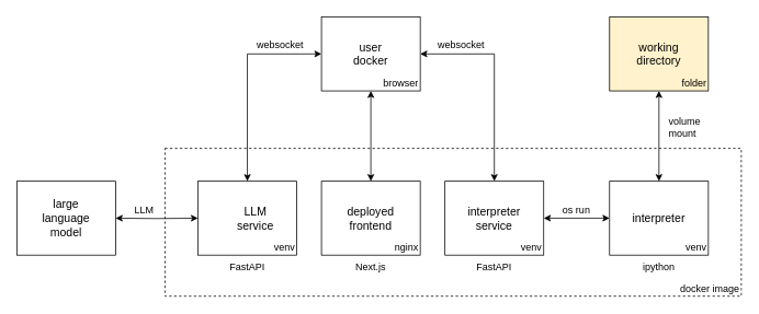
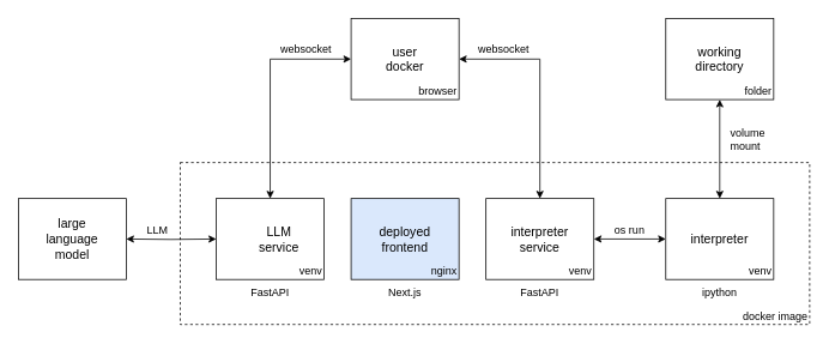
- <mxCell id="25" value="folder" style="rounded=0;whiteSpace=wrap;html=1;verticalAlign=bottom;align=right;fillColor=#fff2cc;" parent="1" vertex="1"><mxGeometry x="740" y="20" width="120" height="90" as="geometry" /></mxCell>
+ <mxCell id="25" value="folder" style="rounded=0;whiteSpace=wrap;html=1;verticalAlign=bottom;align=right;" parent="1" vertex="1"><mxGeometry x="740" y="20" width="120" height="90" as="geometry" /></mxCell>
- <mxCell id="14" style="edgeStyle=orthogonalEdgeStyle;rounded=0;orthogonalLoop=1;jettySize=auto;html=1;entryX=0.5;entryY=0;entryDx=0;entryDy=0;startArrow=classic;startFill=1;" parent="1" source="15" target="4" edge="1"><mxGeometry relative="1" as="geometry" /></mxCell>
- <mxCell id="4" value="nginx" style="rounded=0;whiteSpace=wrap;html=1;verticalAlign=bottom;align=right;" parent="1" vertex="1"><mxGeometry x="390" y="220" width="120" height="90" as="geometry" /></mxCell>
+ <mxCell id="4" value="nginx" style="rounded=0;whiteSpace=wrap;html=1;verticalAlign=bottom;align=right;fillColor=#dae8fc;" parent="1" vertex="1"><mxGeometry x="390" y="220" width="120" height="90" as="geometry" /></mxCell>
